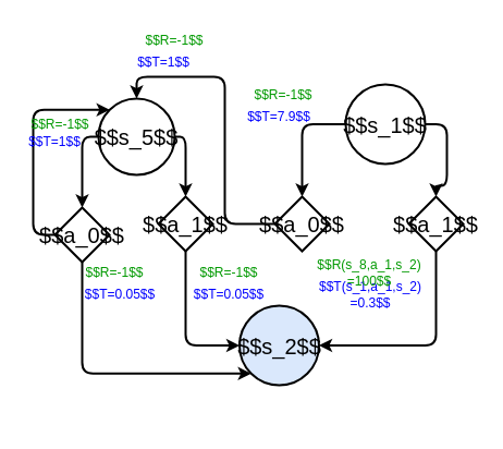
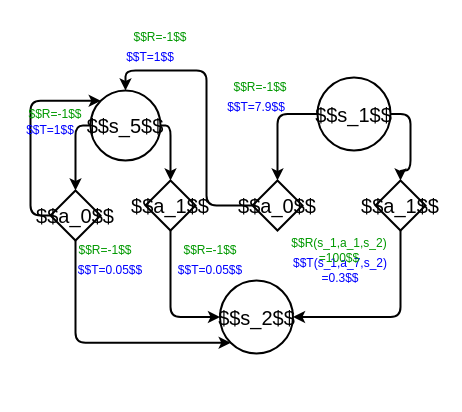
- <mxCell id="19" value="$$R(s_8,a_1,s_2) =100$$" style="text;html=1;strokeColor=none;fillColor=none;align=center;verticalAlign=middle;whiteSpace=wrap;rounded=0;fontSize=12;fontColor=#009900;strokeWidth=2;" parent="1" vertex="1"><mxGeometry x="318.5" y="240" width="40" height="20" as="geometry" /></mxCell>
+ <mxCell id="19" value="$$R(s_1,a_1,s_2) =100$$" style="text;html=1;strokeColor=none;fillColor=none;align=center;verticalAlign=middle;whiteSpace=wrap;rounded=0;fontSize=12;fontColor=#009900;strokeWidth=2;" parent="1" vertex="1"><mxGeometry x="318.5" y="240" width="40" height="20" as="geometry" /></mxCell>
- <mxCell id="18" value="$$T(s_1,a_1,s_2) =0.3$$" style="text;html=1;strokeColor=none;fillColor=none;align=center;verticalAlign=middle;whiteSpace=wrap;rounded=0;fontSize=12;fontColor=#0000FF;strokeWidth=2;" parent="1" vertex="1"><mxGeometry x="320" y="260" width="40" height="20" as="geometry" /></mxCell>
+ <mxCell id="18" value="$$T(s_1,a_7,s_2) =0.3$$" style="text;html=1;strokeColor=none;fillColor=none;align=center;verticalAlign=middle;whiteSpace=wrap;rounded=0;fontSize=12;fontColor=#0000FF;strokeWidth=2;" parent="1" vertex="1"><mxGeometry x="320" y="260" width="40" height="20" as="geometry" /></mxCell>
- <mxCell id="17" value="$$s_2$$" style="ellipse;whiteSpace=wrap;html=1;aspect=fixed;fontSize=20;labelBorderColor=none;strokeWidth=2;perimeterSpacing=0;fillColor=#dae8fc;" parent="1" vertex="1"><mxGeometry x="219.5" y="280" width="73" height="73" as="geometry" /></mxCell>
+ <mxCell id="17" value="$$s_2$$" style="ellipse;whiteSpace=wrap;html=1;aspect=fixed;fontSize=20;labelBorderColor=none;strokeWidth=2;perimeterSpacing=0;" parent="1" vertex="1"><mxGeometry x="219.5" y="280" width="73" height="73" as="geometry" /></mxCell>
